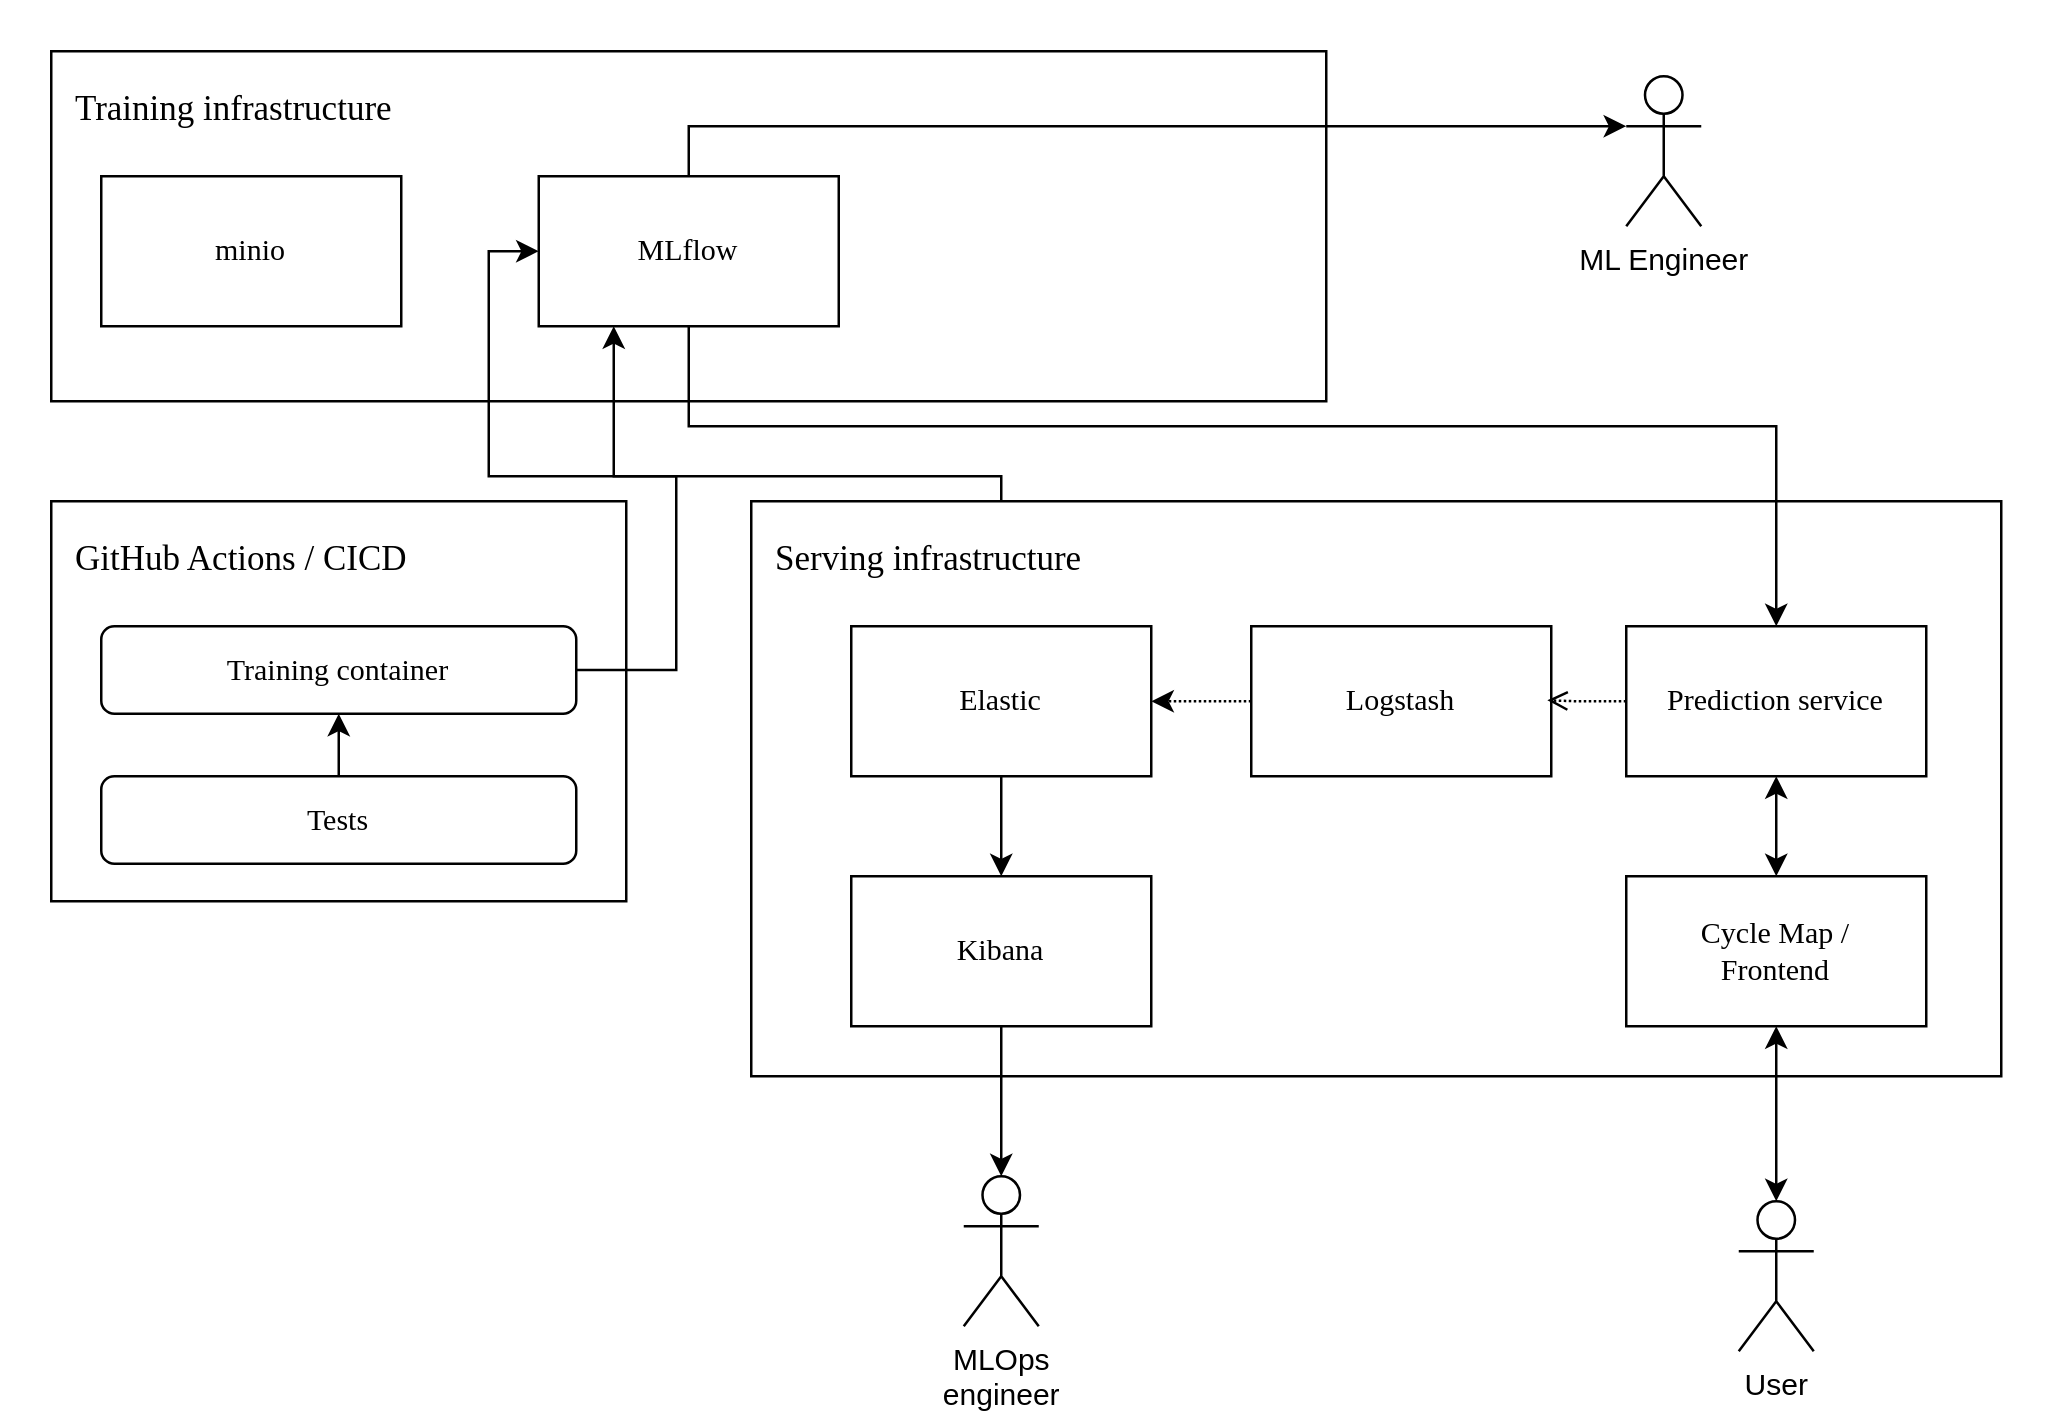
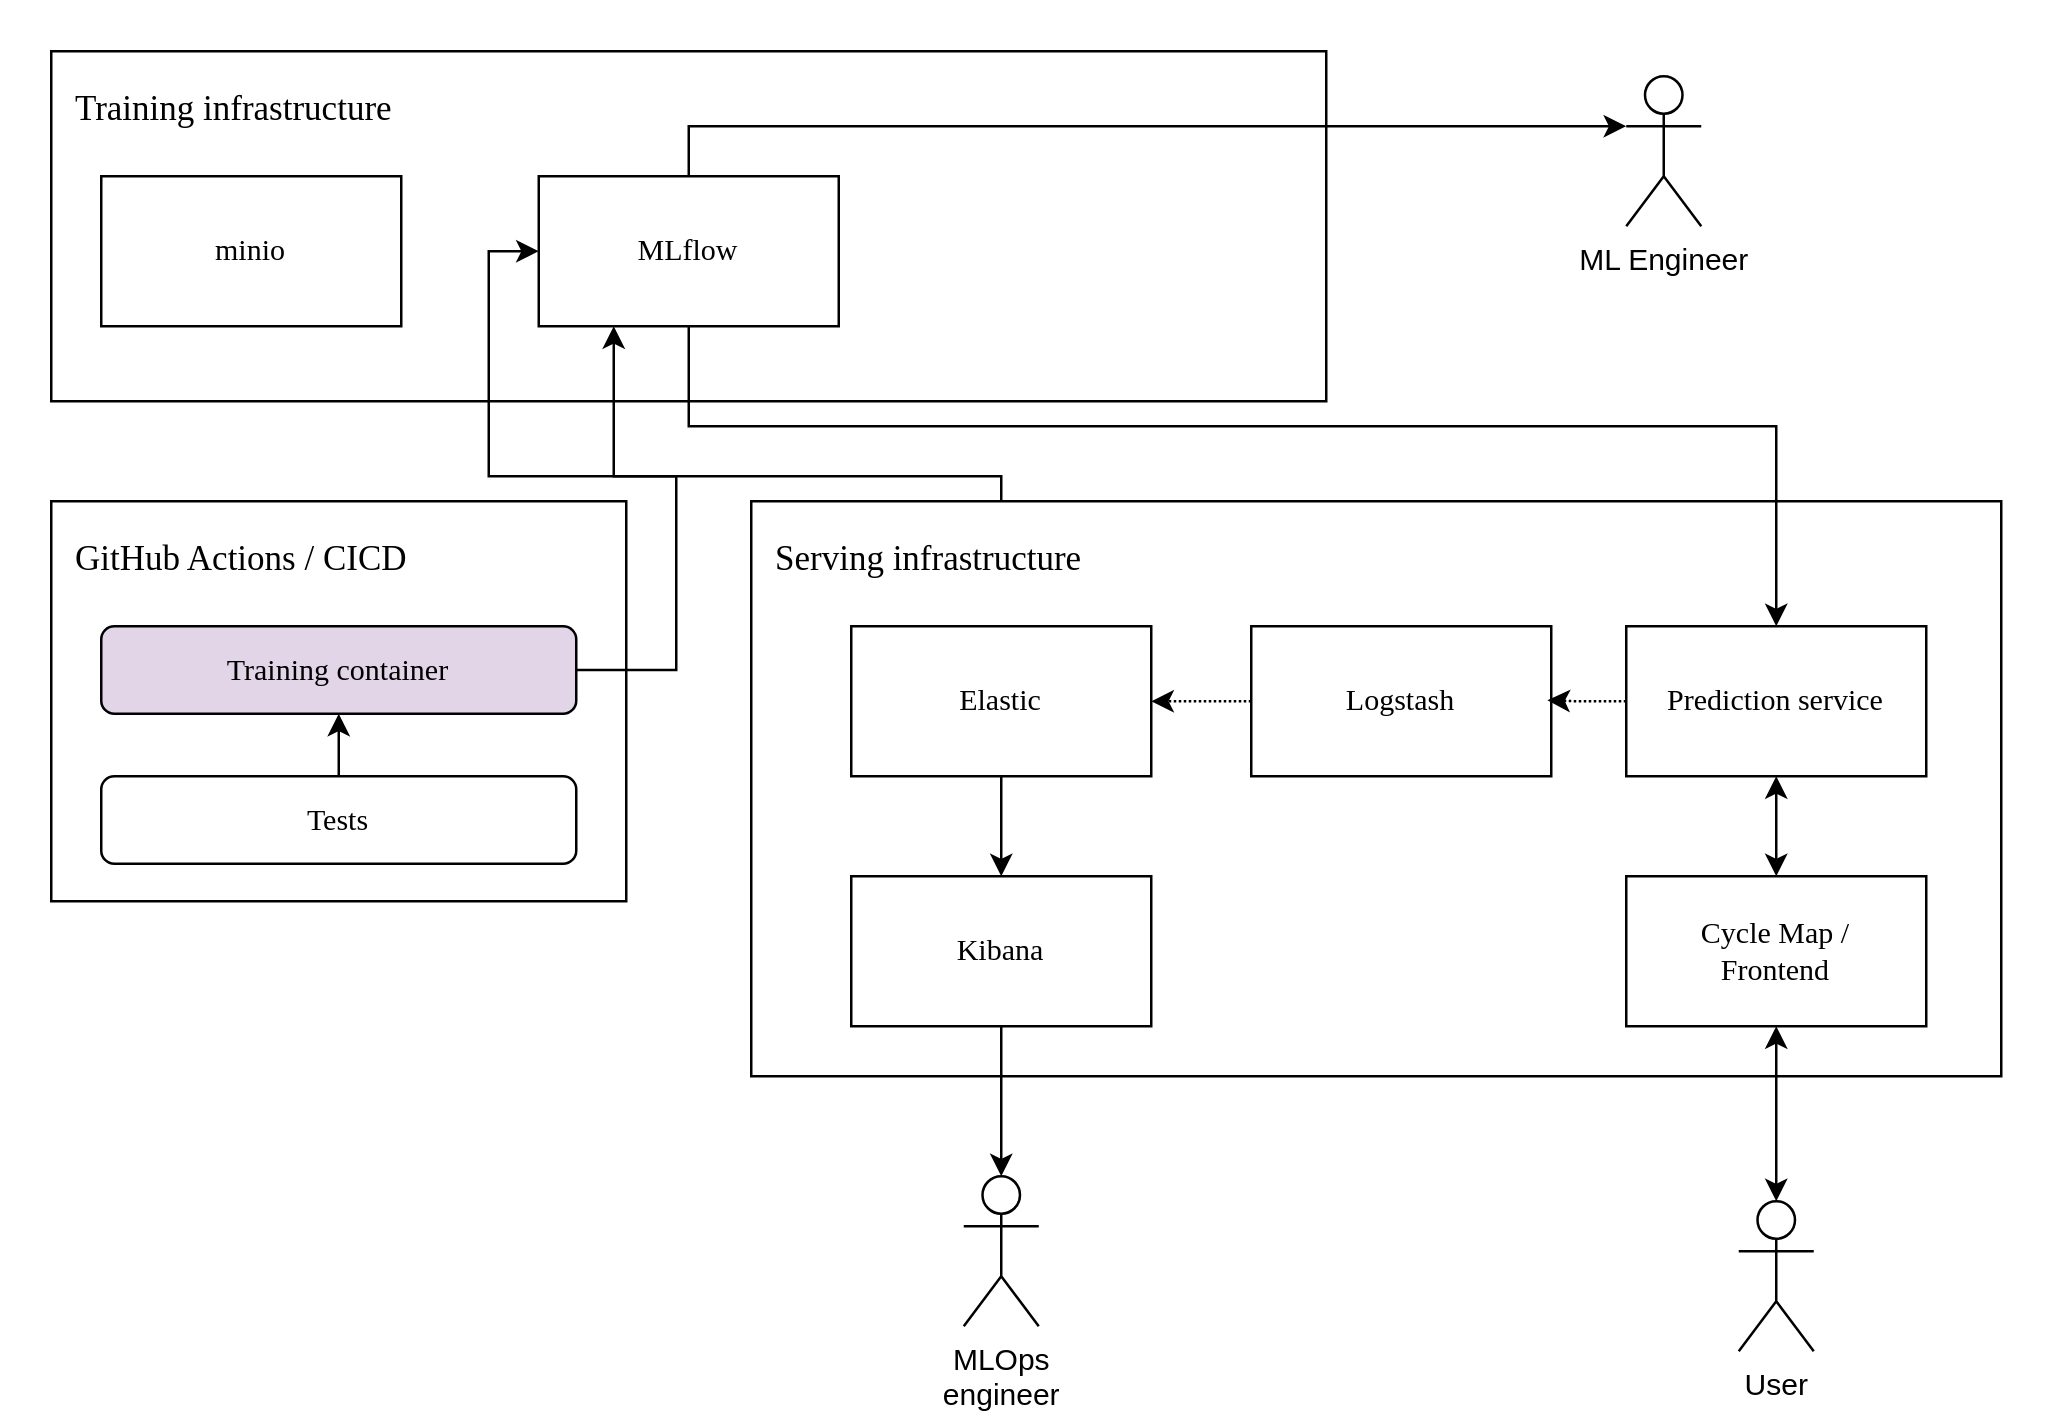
- <mxCell id="25" value="Training container" style="rounded=1;whiteSpace=wrap;html=1;fontFamily=Roboto Mono;fontSource=https%3A%2F%2Ffonts.googleapis.com%2Fcss%3Ffamily%3DRoboto%2BMono;" vertex="1" parent="1"><mxGeometry x="40" y="250" width="190" height="35" as="geometry" /></mxCell>
+ <mxCell id="25" value="Training container" style="rounded=1;whiteSpace=wrap;html=1;fontFamily=Roboto Mono;fontSource=https%3A%2F%2Ffonts.googleapis.com%2Fcss%3Ffamily%3DRoboto%2BMono;fillColor=#e1d5e7;" vertex="1" parent="1"><mxGeometry x="40" y="250" width="190" height="35" as="geometry" /></mxCell>
- <mxCell id="18" style="edgeStyle=orthogonalEdgeStyle;rounded=0;orthogonalLoop=1;jettySize=auto;html=1;entryX=0.987;entryY=0.494;entryDx=0;entryDy=0;entryPerimeter=0;dashed=1;dashPattern=1 1;endArrow=open;" edge="1" parent="1" source="8" target="14"><mxGeometry relative="1" as="geometry" /></mxCell>
+ <mxCell id="18" style="edgeStyle=orthogonalEdgeStyle;rounded=0;orthogonalLoop=1;jettySize=auto;html=1;entryX=0.987;entryY=0.494;entryDx=0;entryDy=0;entryPerimeter=0;dashed=1;dashPattern=1 1;" edge="1" parent="1" source="8" target="14"><mxGeometry relative="1" as="geometry" /></mxCell>
